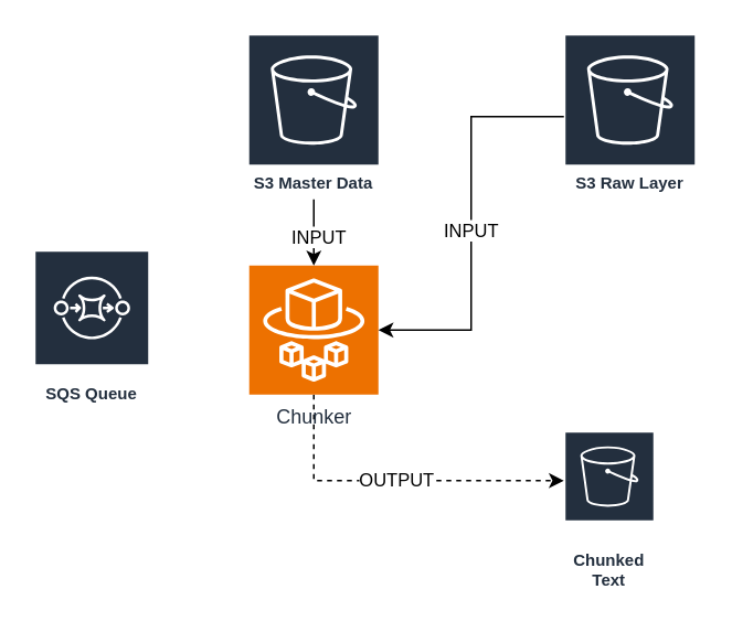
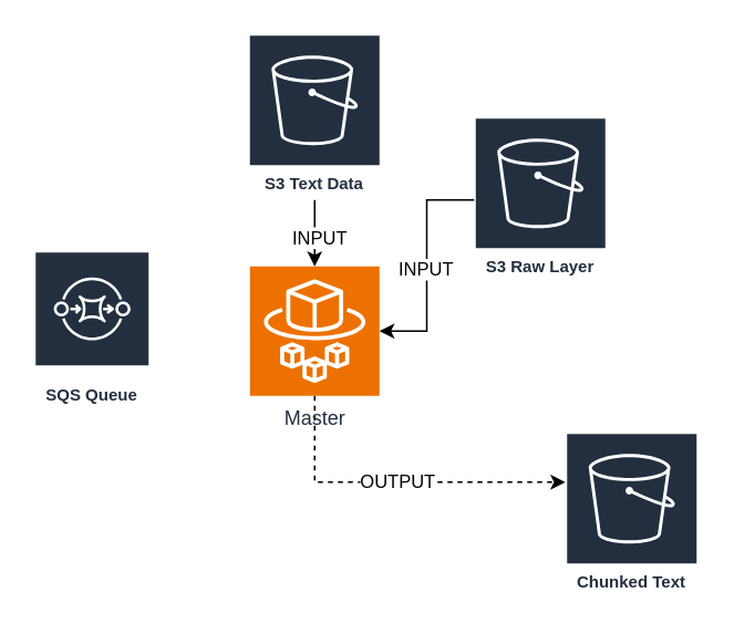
- <mxCell id="8" value="S3 Raw Layer" style="sketch=0;outlineConnect=0;fontColor=#232F3E;gradientColor=none;strokeColor=#ffffff;fillColor=#232F3E;dashed=0;verticalLabelPosition=middle;verticalAlign=bottom;align=center;html=1;whiteSpace=wrap;fontSize=10;fontStyle=1;spacing=3;shape=mxgraph.aws4.productIcon;prIcon=mxgraph.aws4.s3;" vertex="1" parent="1"><mxGeometry x="340" y="20" width="80" height="100" as="geometry" /></mxCell>
+ <mxCell id="8" value="S3 Raw Layer" style="sketch=0;outlineConnect=0;fontColor=#232F3E;gradientColor=none;strokeColor=#ffffff;fillColor=#232F3E;dashed=0;verticalLabelPosition=middle;verticalAlign=bottom;align=center;html=1;whiteSpace=wrap;fontSize=10;fontStyle=1;spacing=3;shape=mxgraph.aws4.productIcon;prIcon=mxgraph.aws4.s3;" vertex="1" parent="1"><mxGeometry x="285" y="70" width="80" height="100" as="geometry" /></mxCell>
- <mxCell id="5" value="S3 Master Data" style="sketch=0;outlineConnect=0;fontColor=#232F3E;gradientColor=none;strokeColor=#ffffff;fillColor=#232F3E;dashed=0;verticalLabelPosition=middle;verticalAlign=bottom;align=center;html=1;whiteSpace=wrap;fontSize=10;fontStyle=1;spacing=3;shape=mxgraph.aws4.productIcon;prIcon=mxgraph.aws4.s3;" vertex="1" parent="1"><mxGeometry x="149" y="20" width="80" height="100" as="geometry" /></mxCell>
+ <mxCell id="5" value="S3 Text Data" style="sketch=0;outlineConnect=0;fontColor=#232F3E;gradientColor=none;strokeColor=#ffffff;fillColor=#232F3E;dashed=0;verticalLabelPosition=middle;verticalAlign=bottom;align=center;html=1;whiteSpace=wrap;fontSize=10;fontStyle=1;spacing=3;shape=mxgraph.aws4.productIcon;prIcon=mxgraph.aws4.s3;" vertex="1" parent="1"><mxGeometry x="149" y="20" width="80" height="100" as="geometry" /></mxCell>
- <mxCell id="3" value="Chunker" style="sketch=0;points=[[0,0,0],[0.25,0,0],[0.5,0,0],[0.75,0,0],[1,0,0],[0,1,0],[0.25,1,0],[0.5,1,0],[0.75,1,0],[1,1,0],[0,0.25,0],[0,0.5,0],[0,0.75,0],[1,0.25,0],[1,0.5,0],[1,0.75,0]];outlineConnect=0;fontColor=#232F3E;fillColor=#ED7100;strokeColor=#ffffff;dashed=0;verticalLabelPosition=bottom;verticalAlign=top;align=center;html=1;fontSize=12;fontStyle=0;aspect=fixed;shape=mxgraph.aws4.resourceIcon;resIcon=mxgraph.aws4.fargate;" vertex="1" parent="1"><mxGeometry x="150" y="160" width="78" height="78" as="geometry" /></mxCell>
+ <mxCell id="3" value="Master" style="sketch=0;points=[[0,0,0],[0.25,0,0],[0.5,0,0],[0.75,0,0],[1,0,0],[0,1,0],[0.25,1,0],[0.5,1,0],[0.75,1,0],[1,1,0],[0,0.25,0],[0,0.5,0],[0,0.75,0],[1,0.25,0],[1,0.5,0],[1,0.75,0]];outlineConnect=0;fontColor=#232F3E;fillColor=#ED7100;strokeColor=#ffffff;dashed=0;verticalLabelPosition=bottom;verticalAlign=top;align=center;html=1;fontSize=12;fontStyle=0;aspect=fixed;shape=mxgraph.aws4.resourceIcon;resIcon=mxgraph.aws4.fargate;" vertex="1" parent="1"><mxGeometry x="150" y="160" width="78" height="78" as="geometry" /></mxCell>
- <mxCell id="11" value="Chunked Text" style="sketch=0;outlineConnect=0;fontColor=#232F3E;gradientColor=none;strokeColor=#ffffff;fillColor=#232F3E;dashed=0;verticalLabelPosition=middle;verticalAlign=bottom;align=center;html=1;whiteSpace=wrap;fontSize=10;fontStyle=1;spacing=3;shape=mxgraph.aws4.productIcon;prIcon=mxgraph.aws4.s3;" vertex="1" parent="1"><mxGeometry x="340" y="260" width="55" height="100" as="geometry" /></mxCell>
+ <mxCell id="11" value="Chunked Text" style="sketch=0;outlineConnect=0;fontColor=#232F3E;gradientColor=none;strokeColor=#ffffff;fillColor=#232F3E;dashed=0;verticalLabelPosition=middle;verticalAlign=bottom;align=center;html=1;whiteSpace=wrap;fontSize=10;fontStyle=1;spacing=3;shape=mxgraph.aws4.productIcon;prIcon=mxgraph.aws4.s3;" vertex="1" parent="1"><mxGeometry x="340" y="260" width="80" height="100" as="geometry" /></mxCell>
